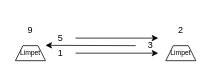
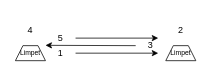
- <mxCell id="11" value="9" style="text;html=1;strokeColor=none;fillColor=none;align=center;verticalAlign=middle;whiteSpace=wrap;rounded=0;" vertex="1" parent="1"><mxGeometry x="20" y="30" width="40" height="20" as="geometry" /></mxCell>
+ <mxCell id="11" value="4" style="text;html=1;strokeColor=none;fillColor=none;align=center;verticalAlign=middle;whiteSpace=wrap;rounded=0;" vertex="1" parent="1"><mxGeometry x="20" y="30" width="40" height="20" as="geometry" /></mxCell>
